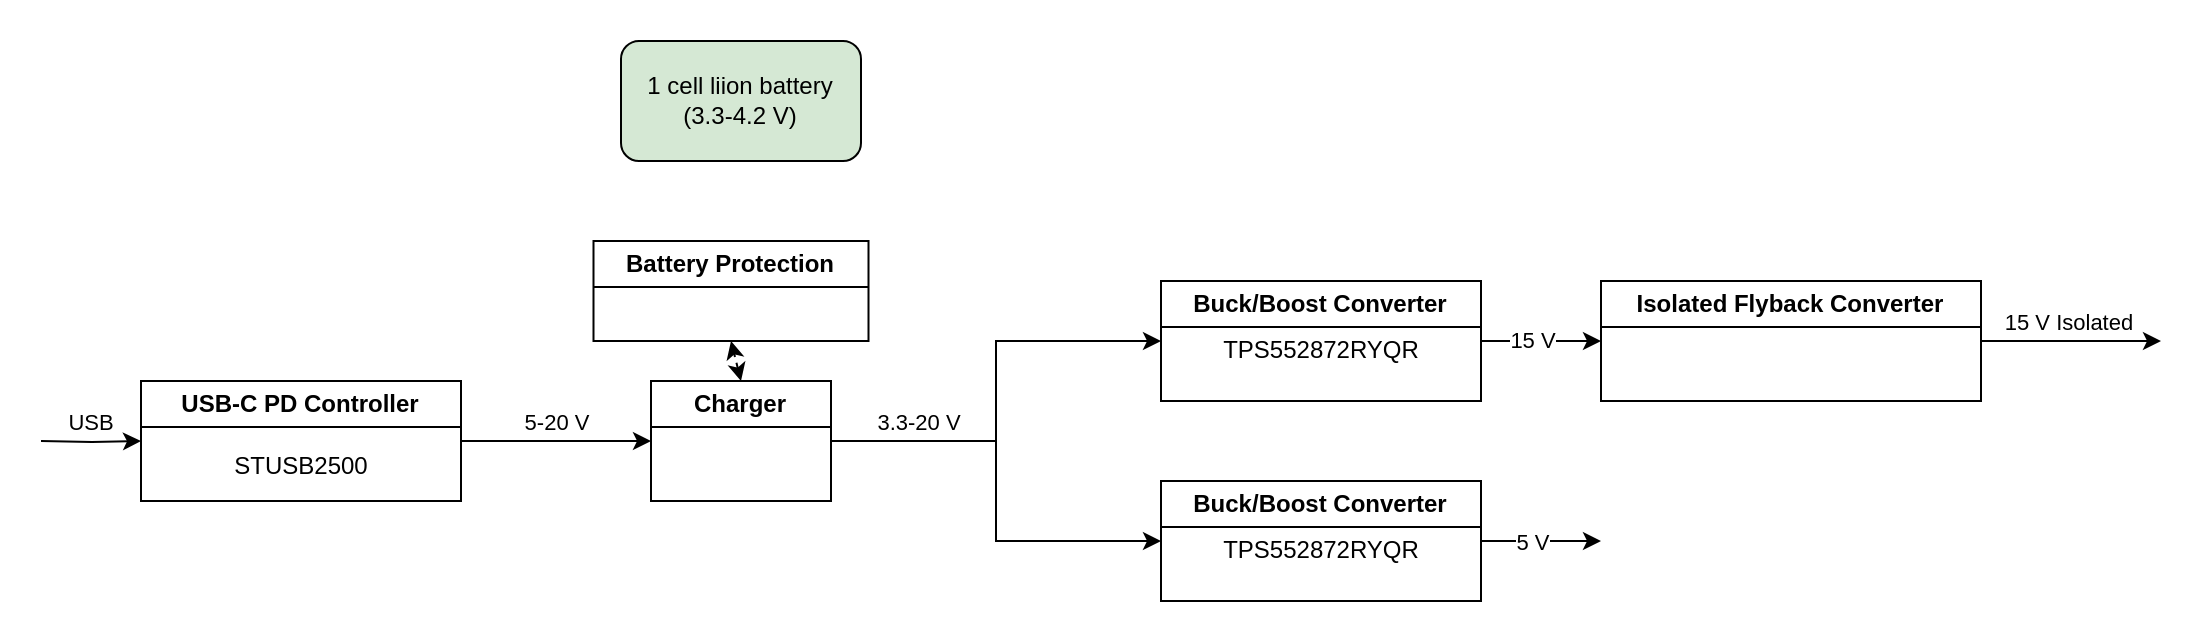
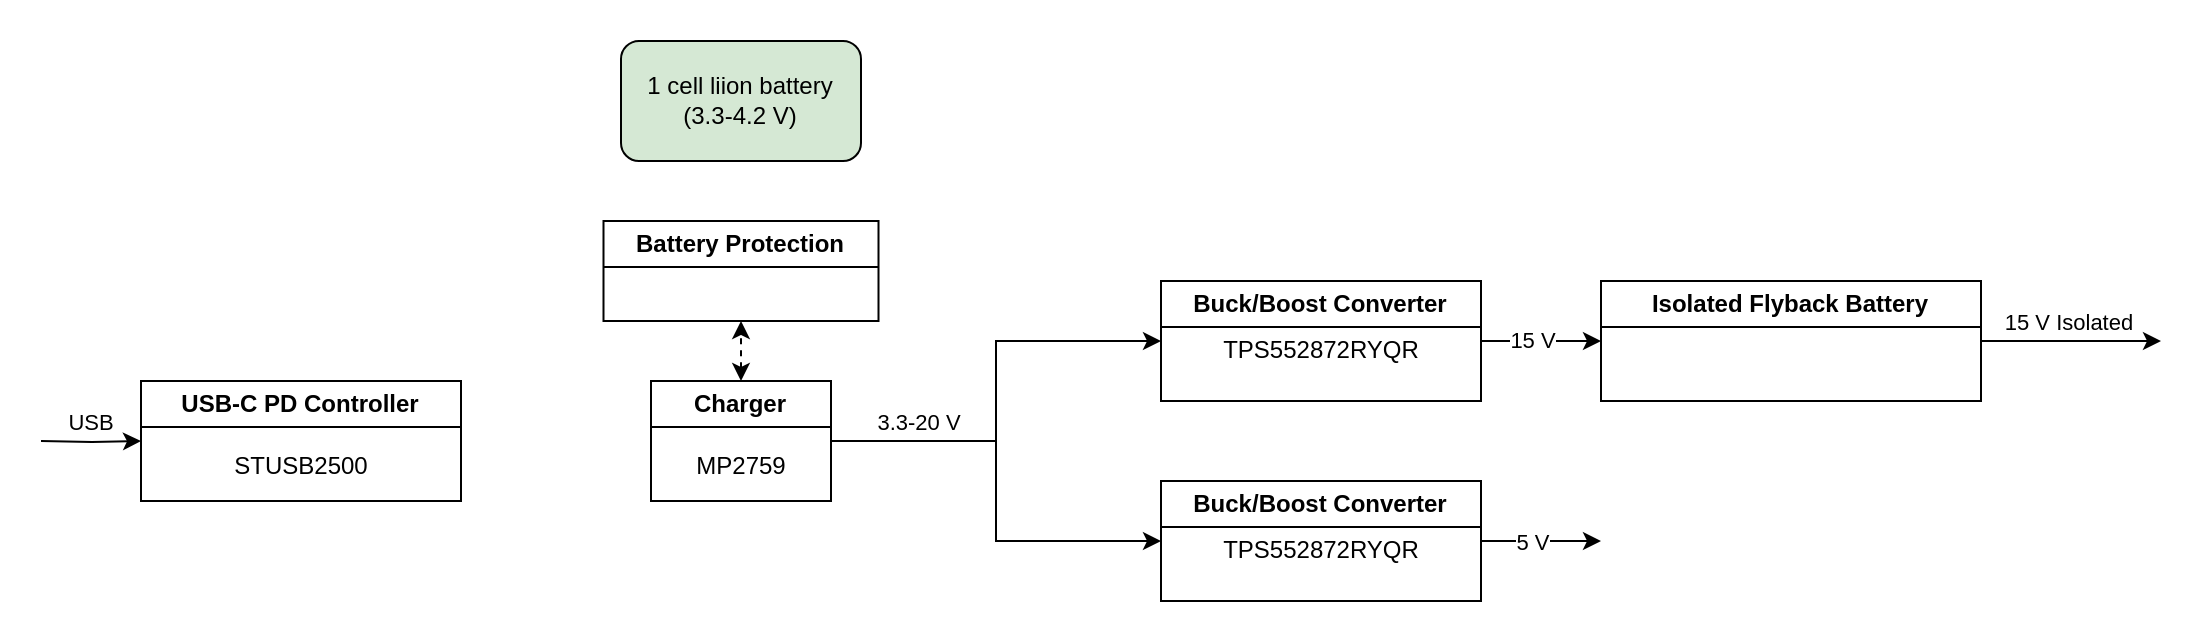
- <mxCell id="13" value="Battery Protection" style="swimlane;whiteSpace=wrap;html=1;" parent="1" vertex="1"><mxGeometry x="296.25" y="120" width="137.5" height="50" as="geometry" /></mxCell>
+ <mxCell id="13" value="Battery Protection" style="swimlane;whiteSpace=wrap;html=1;" parent="1" vertex="1"><mxGeometry x="301.25" y="110" width="137.5" height="50" as="geometry" /></mxCell>
- <mxCell id="21" value="Isolated Flyback Converter" style="swimlane;whiteSpace=wrap;html=1;" parent="1" vertex="1"><mxGeometry x="800" y="140" width="190" height="60" as="geometry" /></mxCell>
+ <mxCell id="21" value="Isolated Flyback Battery" style="swimlane;whiteSpace=wrap;html=1;" parent="1" vertex="1"><mxGeometry x="800" y="140" width="190" height="60" as="geometry" /></mxCell>
- <mxCell id="4" style="edgeStyle=orthogonalEdgeStyle;rounded=0;orthogonalLoop=1;jettySize=auto;html=1;exitX=1;exitY=0.5;exitDx=0;exitDy=0;entryX=0;entryY=0.5;entryDx=0;entryDy=0;" parent="1" source="6" target="11" edge="1"><mxGeometry relative="1" as="geometry" /></mxCell>
- <mxCell id="5" value="5-20 V" style="edgeLabel;html=1;align=center;verticalAlign=middle;resizable=0;points=[];" parent="4" vertex="1" connectable="0"><mxGeometry x="-0.017" y="1" relative="1" as="geometry"><mxPoint y="-9" as="offset" /></mxGeometry></mxCell>
+ <mxCell id="26" value="MP2759" style="text;html=1;align=center;verticalAlign=middle;resizable=0;points=[];autosize=1;strokeColor=none;fillColor=none;" vertex="1" parent="1"><mxGeometry x="335" y="218" width="70" height="30" as="geometry" /></mxCell>
